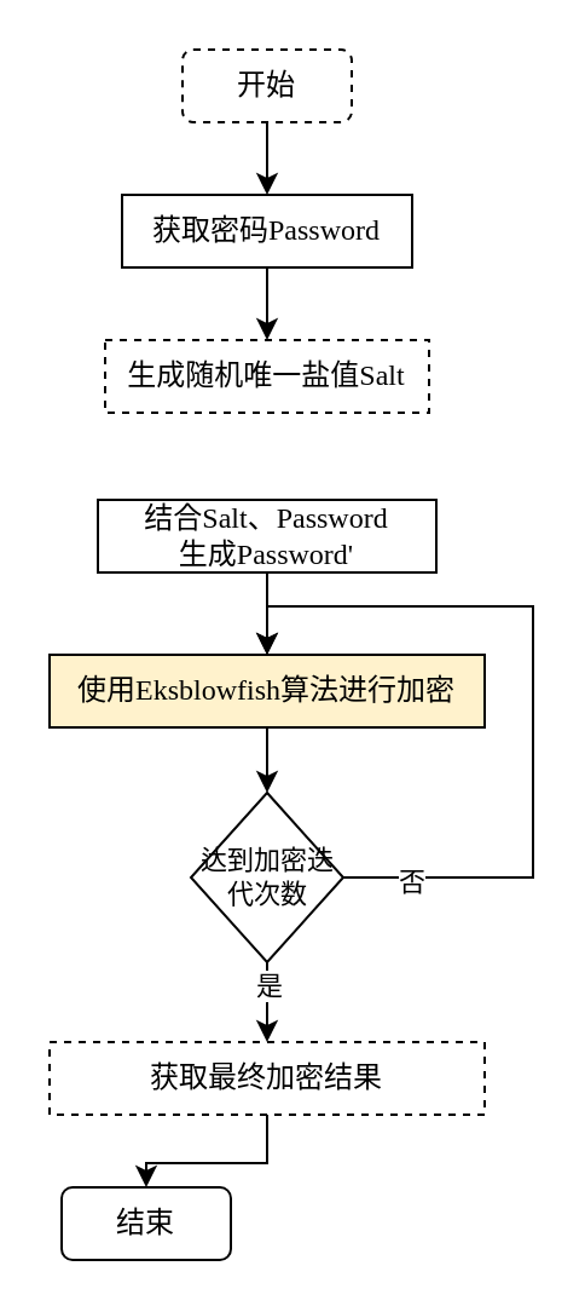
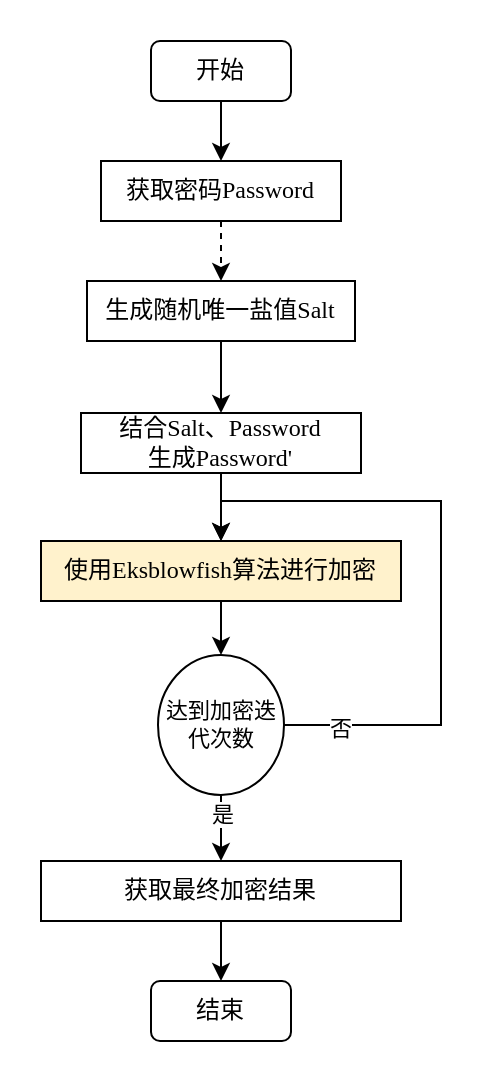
- <mxCell id="3" value="开始" style="rounded=1;whiteSpace=wrap;html=1;fontFamily=宋体;dashed=1;" parent="1" vertex="1"><mxGeometry x="75" y="20" width="70" height="30" as="geometry" /></mxCell>
+ <mxCell id="3" value="开始" style="rounded=1;whiteSpace=wrap;html=1;fontFamily=宋体;" parent="1" vertex="1"><mxGeometry x="75" y="20" width="70" height="30" as="geometry" /></mxCell>
- <mxCell id="4" style="edgeStyle=orthogonalEdgeStyle;rounded=0;orthogonalLoop=1;jettySize=auto;html=1;exitX=0.5;exitY=1;exitDx=0;exitDy=0;entryX=0.5;entryY=0;entryDx=0;entryDy=0;fontFamily=宋体;" parent="1" source="5" target="7" edge="1"><mxGeometry relative="1" as="geometry" /></mxCell>
+ <mxCell id="4" style="edgeStyle=orthogonalEdgeStyle;rounded=0;orthogonalLoop=1;jettySize=auto;html=1;exitX=0.5;exitY=1;exitDx=0;exitDy=0;entryX=0.5;entryY=0;entryDx=0;entryDy=0;fontFamily=宋体;dashed=1;" parent="1" source="5" target="7" edge="1"><mxGeometry relative="1" as="geometry" /></mxCell>
- <mxCell id="7" value="生成随机唯一盐值&lt;font face=&quot;Times New Roman&quot;&gt;Salt&lt;/font&gt;" style="rounded=0;whiteSpace=wrap;html=1;fontFamily=宋体;dashed=1;" parent="1" vertex="1"><mxGeometry x="43" y="140" width="134" height="30" as="geometry" /></mxCell>
+ <mxCell id="7" value="生成随机唯一盐值&lt;font face=&quot;Times New Roman&quot;&gt;Salt&lt;/font&gt;" style="rounded=0;whiteSpace=wrap;html=1;fontFamily=宋体;" parent="1" vertex="1"><mxGeometry x="43" y="140" width="134" height="30" as="geometry" /></mxCell>
+ <mxCell id="6" style="edgeStyle=orthogonalEdgeStyle;rounded=0;orthogonalLoop=1;jettySize=auto;html=1;entryX=0.5;entryY=0;entryDx=0;entryDy=0;fontFamily=宋体;" parent="1" source="7" target="9" edge="1"><mxGeometry relative="1" as="geometry" /></mxCell>
- <mxCell id="16" value="达到加密迭&lt;div&gt;代次数&lt;/div&gt;" style="rhombus;whiteSpace=wrap;html=1;fontSize=11;fontFamily=宋体;" parent="1" vertex="1"><mxGeometry x="78.5" y="327" width="63" height="70" as="geometry" /></mxCell>
+ <mxCell id="16" value="达到加密迭&lt;div&gt;代次数&lt;/div&gt;" style="ellipse;whiteSpace=wrap;html=1;fontSize=11;fontFamily=宋体;" parent="1" vertex="1"><mxGeometry x="78.5" y="327" width="63" height="70" as="geometry" /></mxCell>
- <mxCell id="18" value="&lt;div style=&quot;&quot;&gt;获取最终加密结果&lt;/div&gt;" style="rounded=0;whiteSpace=wrap;html=1;align=center;fontFamily=宋体;dashed=1;" parent="1" vertex="1"><mxGeometry x="20" y="430" width="180" height="30" as="geometry" /></mxCell>
+ <mxCell id="18" value="&lt;div style=&quot;&quot;&gt;获取最终加密结果&lt;/div&gt;" style="rounded=0;whiteSpace=wrap;html=1;align=center;fontFamily=宋体;" parent="1" vertex="1"><mxGeometry x="20" y="430" width="180" height="30" as="geometry" /></mxCell>
- <mxCell id="19" value="结束" style="rounded=1;whiteSpace=wrap;html=1;fontFamily=宋体;" parent="1" vertex="1"><mxGeometry x="25" y="490" width="70" height="30" as="geometry" /></mxCell>
+ <mxCell id="19" value="结束" style="rounded=1;whiteSpace=wrap;html=1;fontFamily=宋体;" parent="1" vertex="1"><mxGeometry x="75" y="490" width="70" height="30" as="geometry" /></mxCell>
